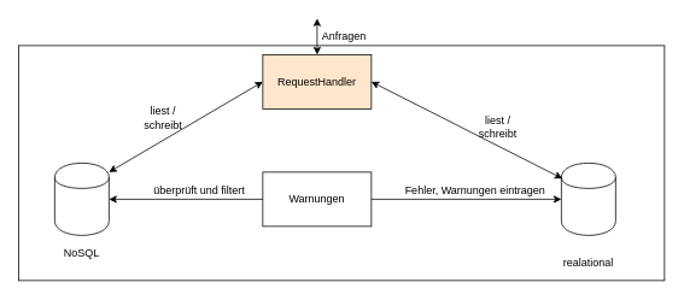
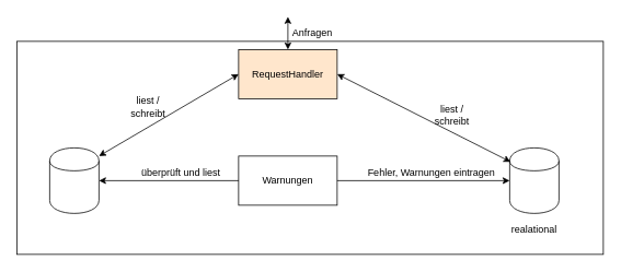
- <mxCell id="14" value="überprüft und filtert" style="text;html=1;strokeColor=none;fillColor=none;align=center;verticalAlign=middle;whiteSpace=wrap;rounded=0;" vertex="1" parent="1"><mxGeometry x="160" y="200" width="120" height="20" as="geometry" /></mxCell>
+ <mxCell id="14" value="überprüft und liest" style="text;html=1;strokeColor=none;fillColor=none;align=center;verticalAlign=middle;whiteSpace=wrap;rounded=0;" vertex="1" parent="1"><mxGeometry x="160" y="200" width="120" height="20" as="geometry" /></mxCell>
- <mxCell id="6" value="NoSQL" style="text;html=1;strokeColor=none;fillColor=none;align=center;verticalAlign=middle;whiteSpace=wrap;rounded=0;" vertex="1" parent="1"><mxGeometry x="70" y="270" width="40" height="20" as="geometry" /></mxCell>
- <mxCell id="7" value="realational" style="text;html=1;strokeColor=none;fillColor=none;align=center;verticalAlign=middle;whiteSpace=wrap;rounded=0;" vertex="1" parent="1"><mxGeometry x="630" y="280" width="40" height="20" as="geometry" /></mxCell>
+ <mxCell id="7" value="realational" style="text;html=1;strokeColor=none;fillColor=none;align=center;verticalAlign=middle;whiteSpace=wrap;rounded=0;" vertex="1" parent="1"><mxGeometry x="630" y="270" width="40" height="20" as="geometry" /></mxCell>
